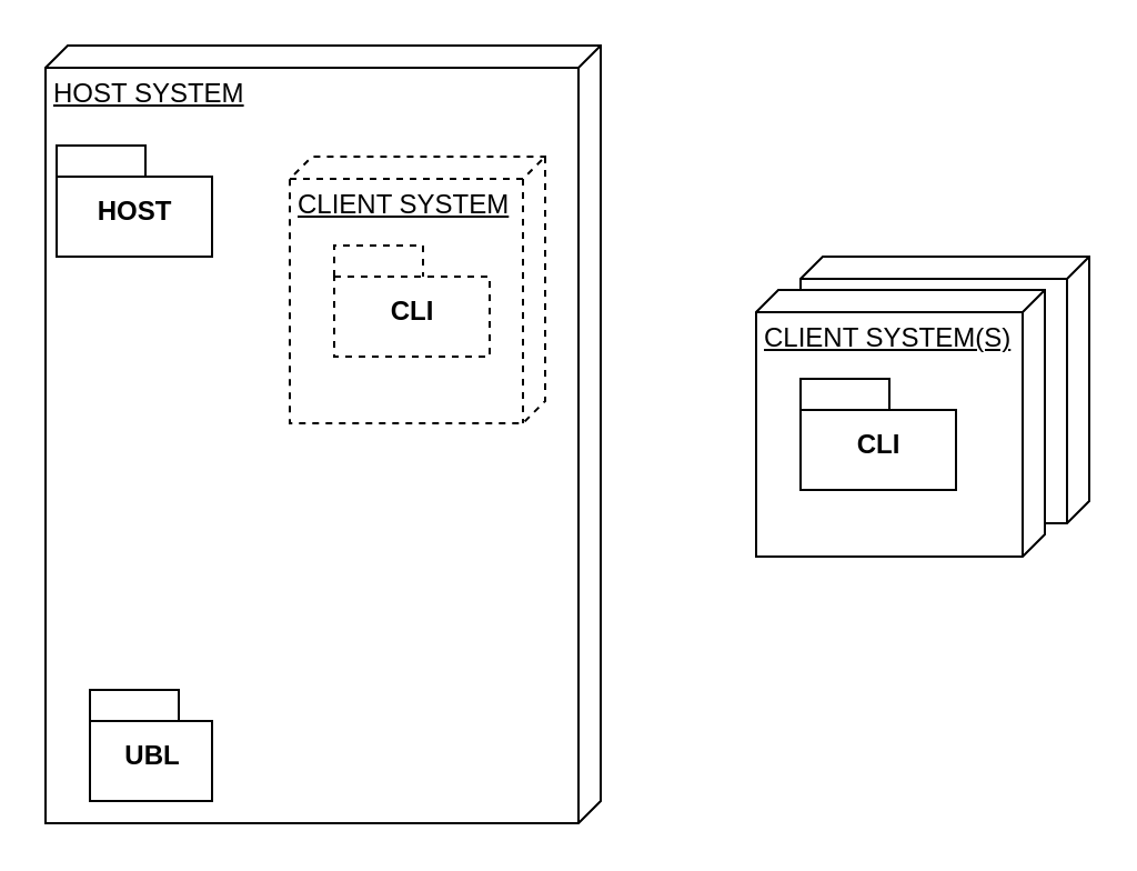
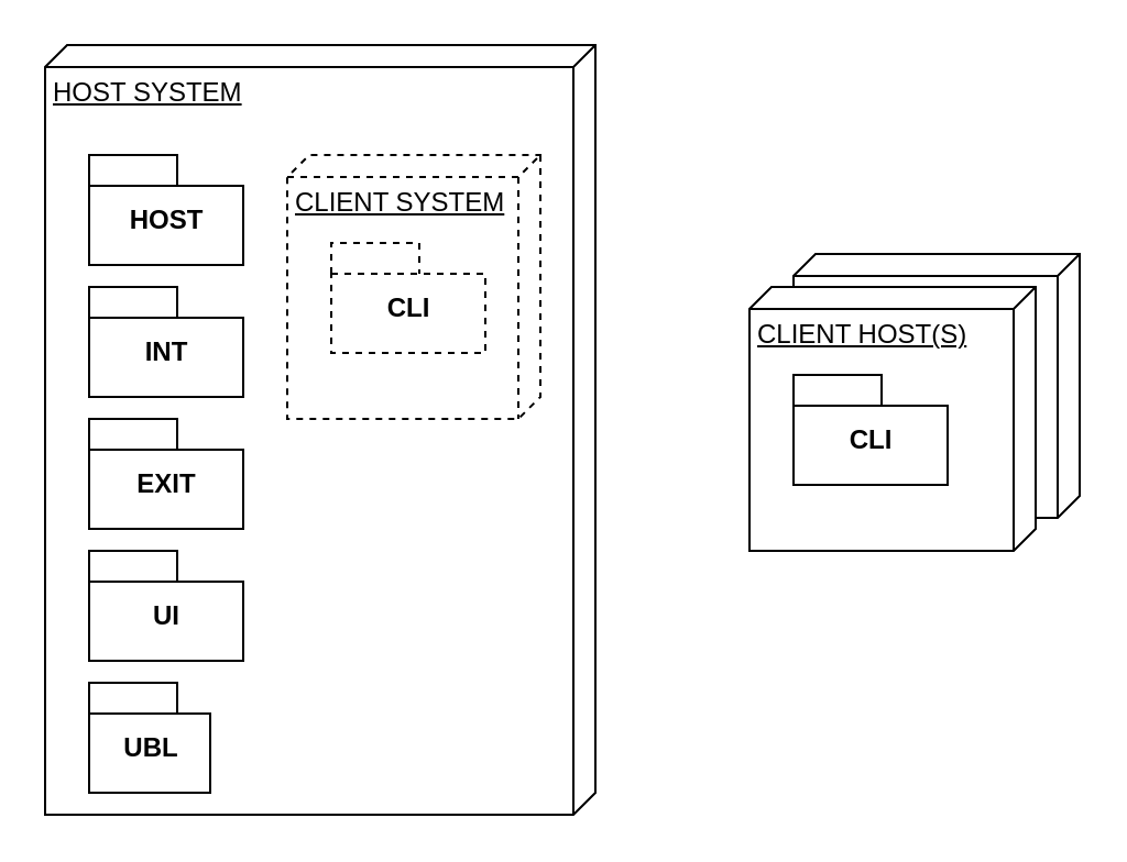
- <mxCell id="4" value="HOST" style="shape=folder;fontStyle=1;spacingTop=10;tabWidth=40;tabHeight=14;tabPosition=left;html=1;fillColor=none;" vertex="1" parent="1"><mxGeometry x="25" y="65" width="70" height="50" as="geometry" /></mxCell>
+ <mxCell id="4" value="HOST" style="shape=folder;fontStyle=1;spacingTop=10;tabWidth=40;tabHeight=14;tabPosition=left;html=1;fillColor=none;" vertex="1" parent="1"><mxGeometry x="40" y="70" width="70" height="50" as="geometry" /></mxCell>
- <mxCell id="11" value="CLIENT SYSTEM(S)" style="verticalAlign=top;align=left;spacingTop=8;spacingLeft=2;spacingRight=12;shape=cube;size=10;direction=south;fontStyle=4;html=1;" vertex="1" parent="1"><mxGeometry x="340" y="130" width="130" height="120" as="geometry" /></mxCell>
+ <mxCell id="11" value="CLIENT HOST(S)" style="verticalAlign=top;align=left;spacingTop=8;spacingLeft=2;spacingRight=12;shape=cube;size=10;direction=south;fontStyle=4;html=1;" vertex="1" parent="1"><mxGeometry x="340" y="130" width="130" height="120" as="geometry" /></mxCell>
+ <mxCell id="5" value="INT" style="shape=folder;fontStyle=1;spacingTop=10;tabWidth=40;tabHeight=14;tabPosition=left;html=1;fillColor=none;" vertex="1" parent="1"><mxGeometry x="40" y="130" width="70" height="50" as="geometry" /></mxCell>
+ <mxCell id="6" value="EXIT" style="shape=folder;fontStyle=1;spacingTop=10;tabWidth=40;tabHeight=14;tabPosition=left;html=1;fillColor=none;" vertex="1" parent="1"><mxGeometry x="40" y="190" width="70" height="50" as="geometry" /></mxCell>
+ <mxCell id="7" value="UI" style="shape=folder;fontStyle=1;spacingTop=10;tabWidth=40;tabHeight=14;tabPosition=left;html=1;fillColor=none;" vertex="1" parent="1"><mxGeometry x="40" y="250" width="70" height="50" as="geometry" /></mxCell>
